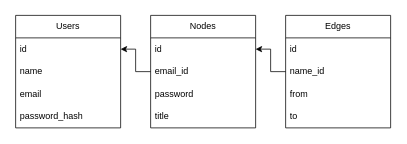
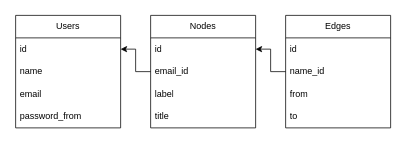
- <mxCell id="10" value="password" style="text;strokeColor=none;fillColor=none;align=left;verticalAlign=middle;spacingLeft=4;spacingRight=4;overflow=hidden;points=[[0,0.5],[1,0.5]];portConstraint=eastwest;rotatable=0;whiteSpace=wrap;html=1;" vertex="1" parent="7"><mxGeometry y="90" width="140" height="30" as="geometry" /></mxCell>
+ <mxCell id="10" value="label" style="text;strokeColor=none;fillColor=none;align=left;verticalAlign=middle;spacingLeft=4;spacingRight=4;overflow=hidden;points=[[0,0.5],[1,0.5]];portConstraint=eastwest;rotatable=0;whiteSpace=wrap;html=1;" vertex="1" parent="7"><mxGeometry y="90" width="140" height="30" as="geometry" /></mxCell>
- <mxCell id="6" value="password_hash" style="text;strokeColor=none;fillColor=none;align=left;verticalAlign=middle;spacingLeft=4;spacingRight=4;overflow=hidden;points=[[0,0.5],[1,0.5]];portConstraint=eastwest;rotatable=0;whiteSpace=wrap;html=1;" vertex="1" parent="2"><mxGeometry y="120" width="140" height="30" as="geometry" /></mxCell>
+ <mxCell id="6" value="password_from" style="text;strokeColor=none;fillColor=none;align=left;verticalAlign=middle;spacingLeft=4;spacingRight=4;overflow=hidden;points=[[0,0.5],[1,0.5]];portConstraint=eastwest;rotatable=0;whiteSpace=wrap;html=1;" vertex="1" parent="2"><mxGeometry y="120" width="140" height="30" as="geometry" /></mxCell>
